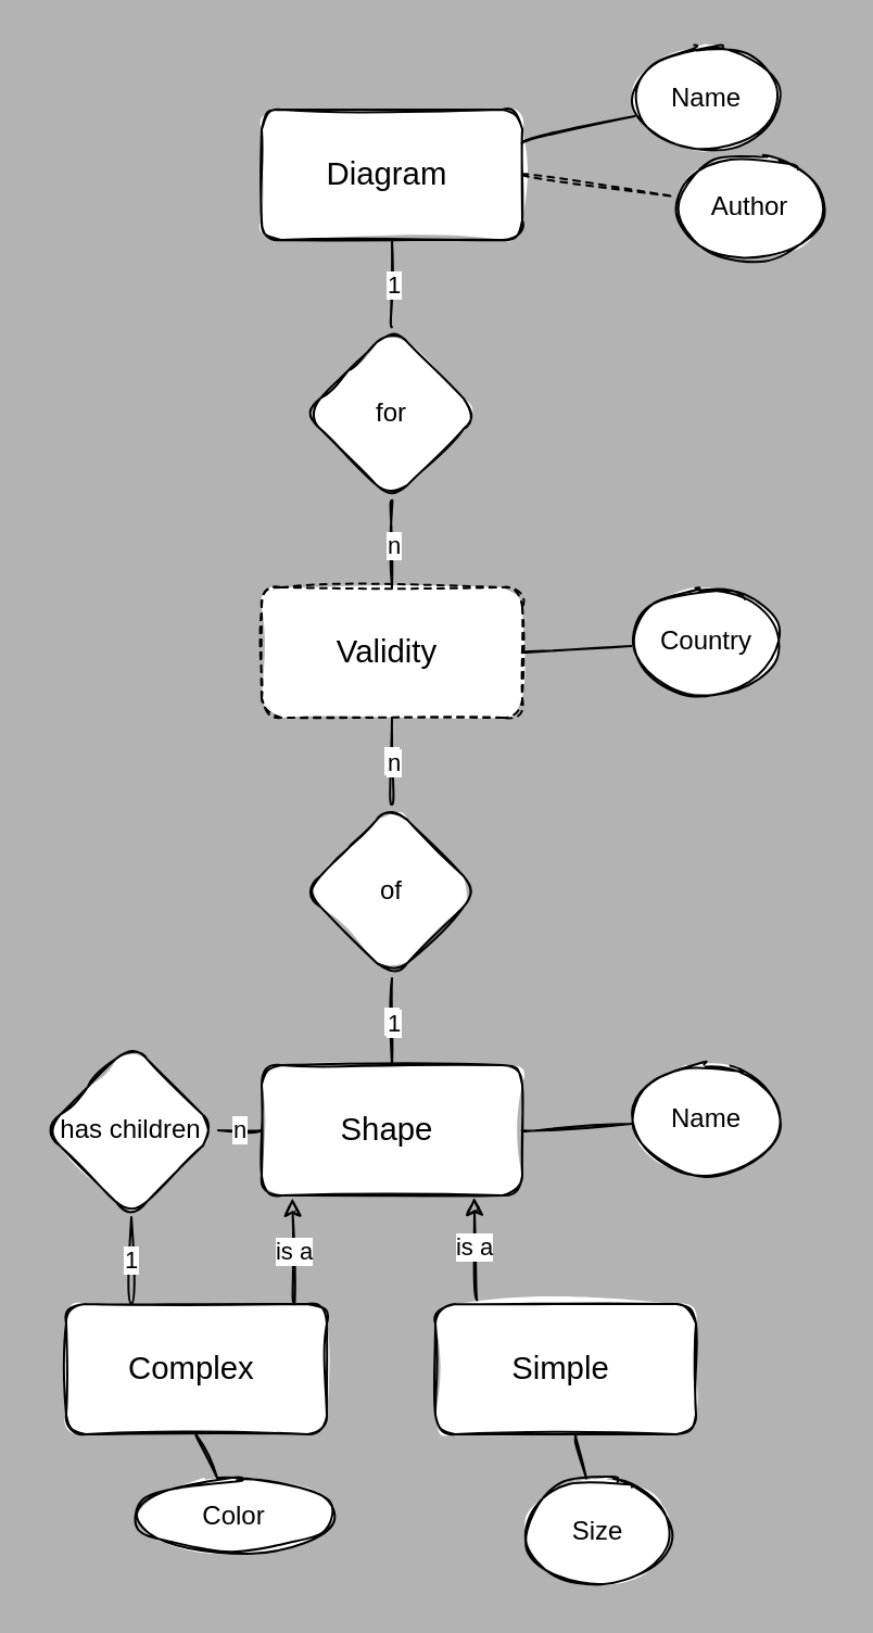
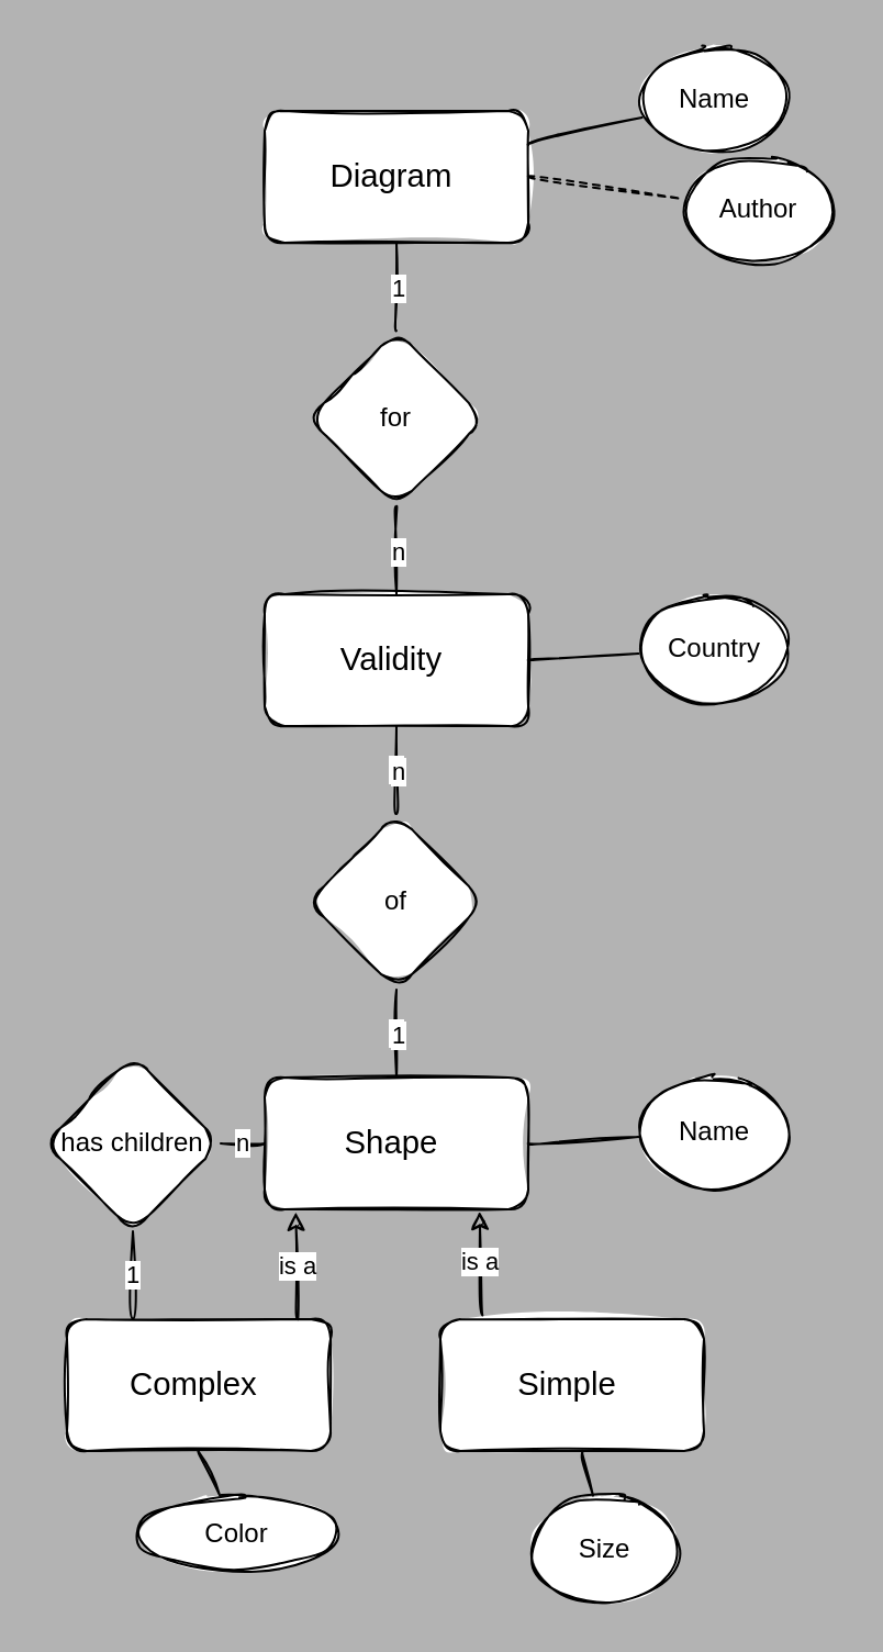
- <mxCell id="2" value="&lt;span style=&quot;font-size: 11.0pt ; font-family: &amp;#34;calibri&amp;#34; , sans-serif&quot;&gt;Validity&amp;nbsp;&lt;/span&gt;" style="rounded=1;whiteSpace=wrap;html=1;sketch=1;dashed=1;" parent="1" vertex="1"><mxGeometry x="120" y="270" width="120" height="60" as="geometry" /></mxCell>
+ <mxCell id="2" value="&lt;span style=&quot;font-size: 11.0pt ; font-family: &amp;#34;calibri&amp;#34; , sans-serif&quot;&gt;Validity&amp;nbsp;&lt;/span&gt;" style="rounded=1;whiteSpace=wrap;html=1;sketch=1;" parent="1" vertex="1"><mxGeometry x="120" y="270" width="120" height="60" as="geometry" /></mxCell>
